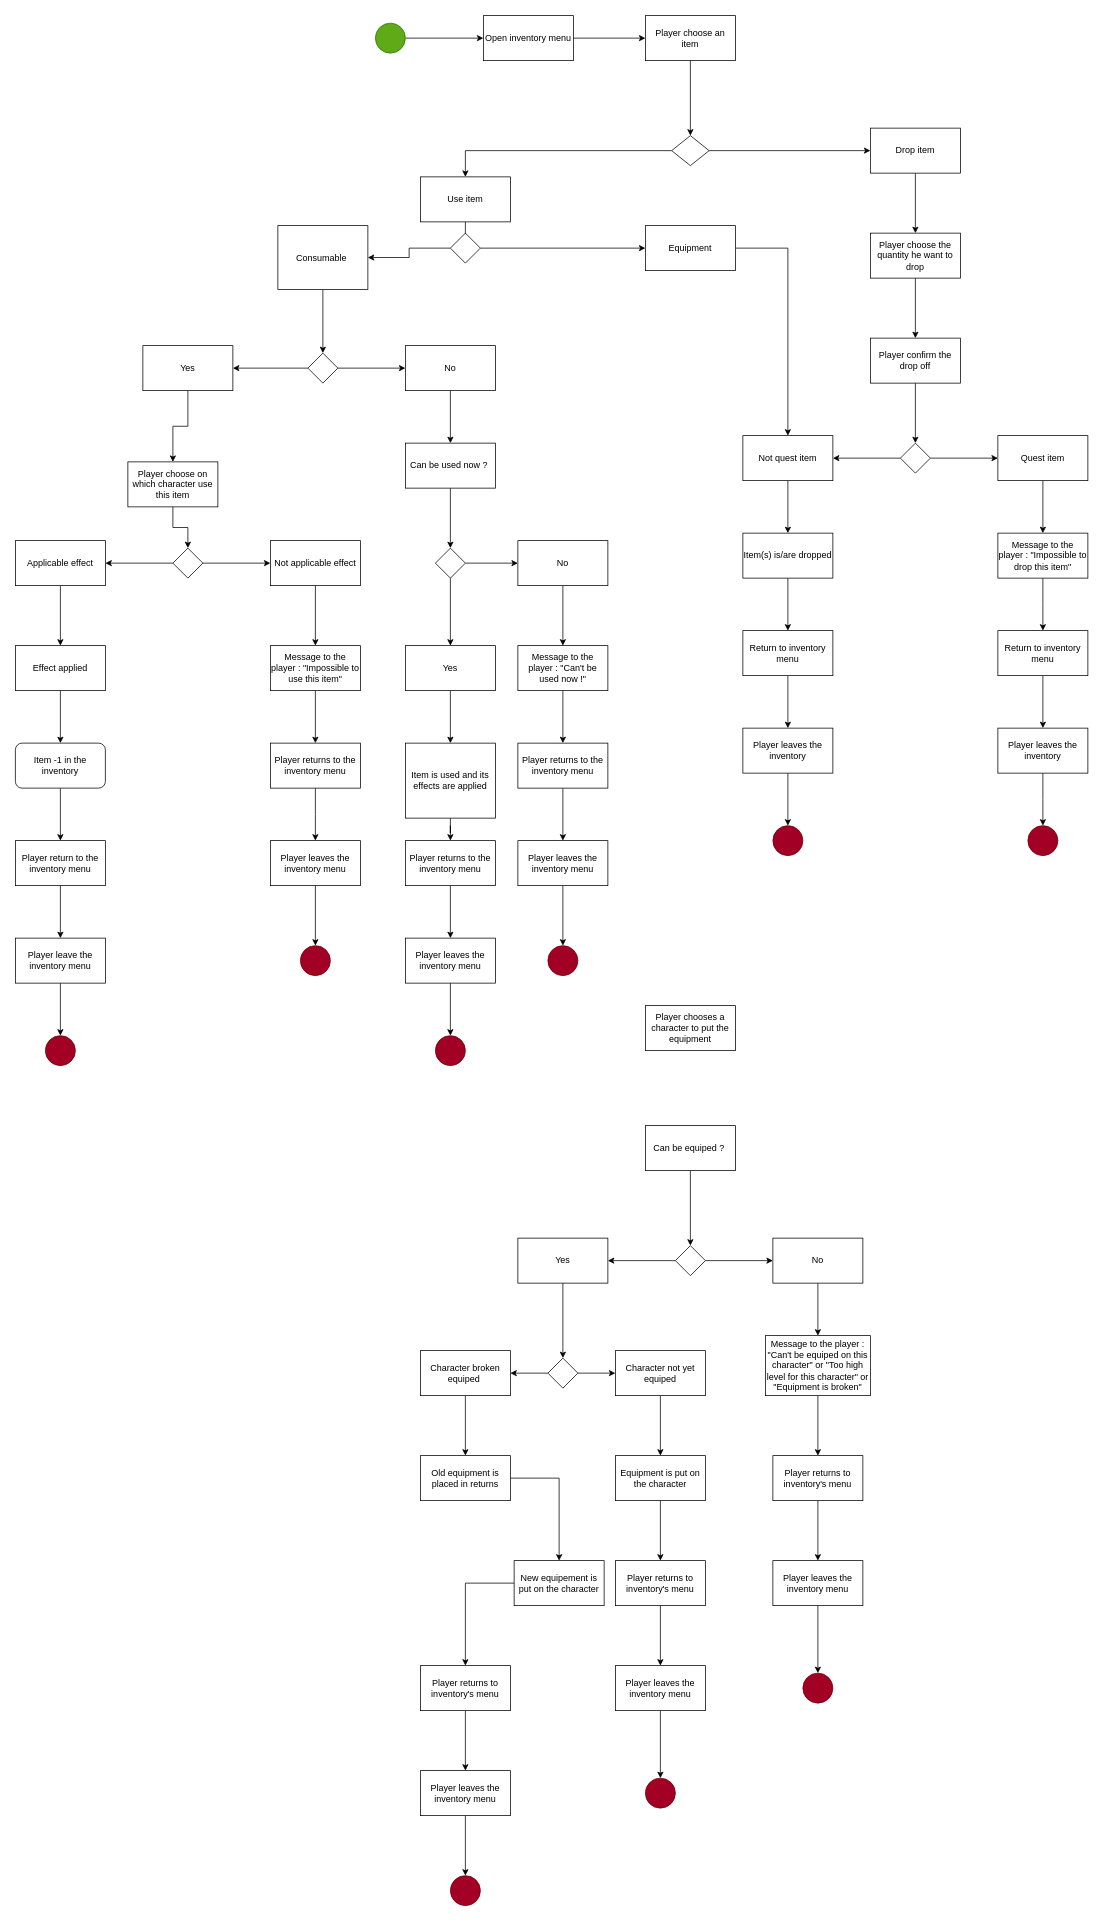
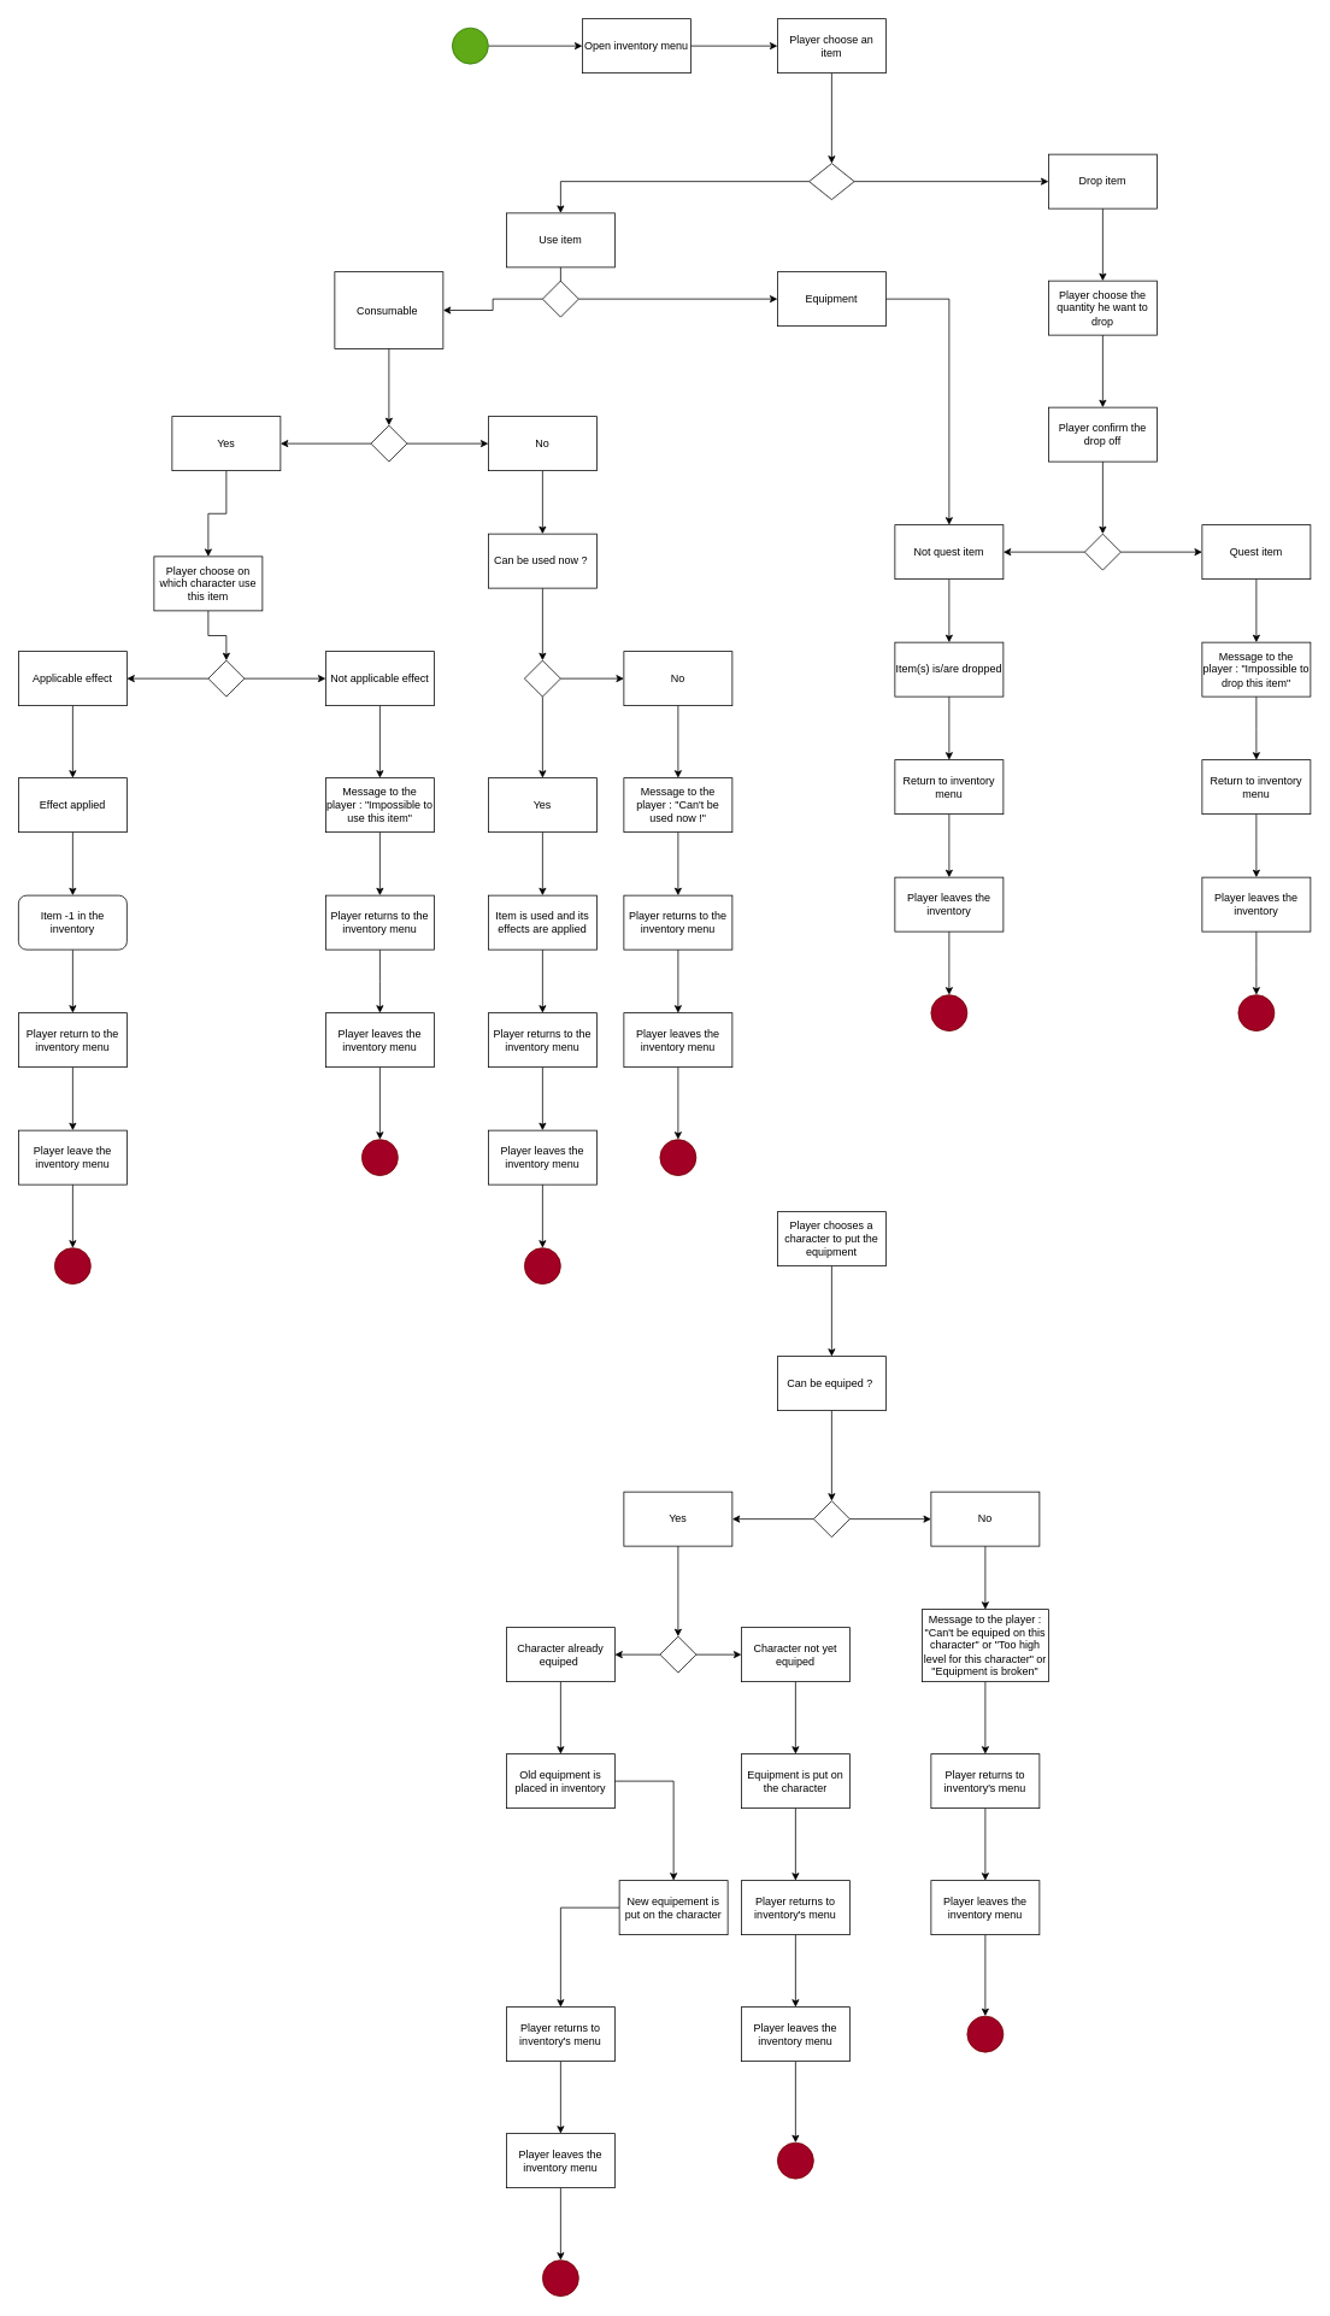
- <mxCell id="91" value="Item is used and its effects are applied" style="rounded=0;whiteSpace=wrap;html=1;" vertex="1" parent="1"><mxGeometry x="540" y="990" width="120" height="100" as="geometry" /></mxCell>
+ <mxCell id="91" value="Item is used and its effects are applied" style="rounded=0;whiteSpace=wrap;html=1;" vertex="1" parent="1"><mxGeometry x="540" y="990" width="120" height="60" as="geometry" /></mxCell>
+ <mxCell id="102" style="edgeStyle=orthogonalEdgeStyle;rounded=0;orthogonalLoop=1;jettySize=auto;html=1;" edge="1" parent="1" source="103" target="105"><mxGeometry relative="1" as="geometry"><mxPoint x="920" y="1490" as="targetPoint" /></mxGeometry></mxCell>
- <mxCell id="117" value="Character broken equiped&amp;nbsp;" style="rounded=0;whiteSpace=wrap;html=1;" vertex="1" parent="1"><mxGeometry x="560" y="1800" width="120" height="60" as="geometry" /></mxCell>
+ <mxCell id="117" value="Character already equiped&amp;nbsp;" style="rounded=0;whiteSpace=wrap;html=1;" vertex="1" parent="1"><mxGeometry x="560" y="1800" width="120" height="60" as="geometry" /></mxCell>
- <mxCell id="121" value="Old equipment is placed in returns" style="rounded=0;whiteSpace=wrap;html=1;" vertex="1" parent="1"><mxGeometry x="560" y="1940" width="120" height="60" as="geometry" /></mxCell>
+ <mxCell id="121" value="Old equipment is placed in inventory" style="rounded=0;whiteSpace=wrap;html=1;" vertex="1" parent="1"><mxGeometry x="560" y="1940" width="120" height="60" as="geometry" /></mxCell>
